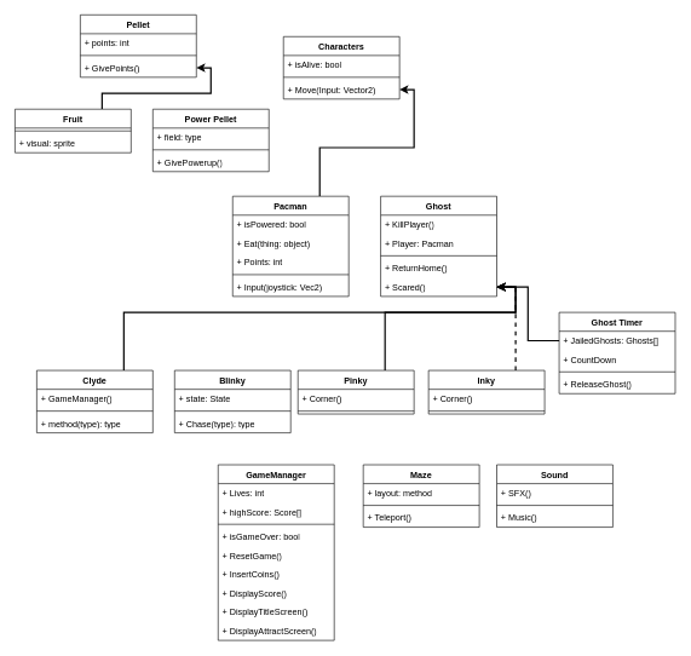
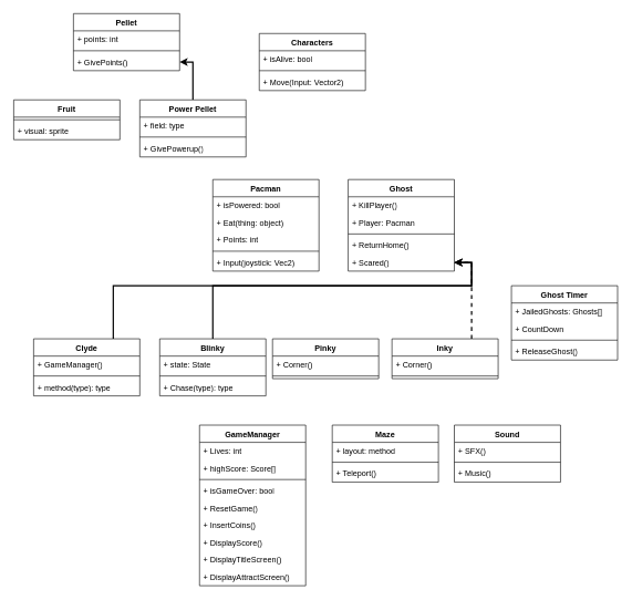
- <mxCell id="59" style="edgeStyle=orthogonalEdgeStyle;rounded=0;orthogonalLoop=1;jettySize=auto;html=1;exitX=0.75;exitY=0;exitDx=0;exitDy=0;entryX=1;entryY=0.5;entryDx=0;entryDy=0;strokeWidth=2;" parent="1" source="60" target="18" edge="1"><mxGeometry relative="1" as="geometry" /></mxCell>
+ <mxCell id="54" style="edgeStyle=orthogonalEdgeStyle;rounded=0;orthogonalLoop=1;jettySize=auto;html=1;exitX=0.5;exitY=0;exitDx=0;exitDy=0;entryX=1;entryY=0.5;entryDx=0;entryDy=0;strokeWidth=2;" parent="1" source="55" target="18" edge="1"><mxGeometry relative="1" as="geometry" /></mxCell>
- <mxCell id="2" style="edgeStyle=orthogonalEdgeStyle;rounded=0;orthogonalLoop=1;jettySize=auto;html=1;exitX=0.75;exitY=0;exitDx=0;exitDy=0;entryX=1;entryY=0.5;entryDx=0;entryDy=0;strokeWidth=2;" parent="1" source="3" target="53" edge="1"><mxGeometry relative="1" as="geometry" /></mxCell>
- <mxCell id="63" style="edgeStyle=orthogonalEdgeStyle;rounded=0;orthogonalLoop=1;jettySize=auto;html=1;exitX=0;exitY=0.5;exitDx=0;exitDy=0;entryX=1;entryY=0.5;entryDx=0;entryDy=0;strokeWidth=2;" parent="1" source="20" target="14" edge="1"><mxGeometry relative="1" as="geometry" /></mxCell>
+ <mxCell id="32" style="edgeStyle=orthogonalEdgeStyle;rounded=0;orthogonalLoop=1;jettySize=auto;html=1;exitX=0.5;exitY=0;exitDx=0;exitDy=0;entryX=1;entryY=0.5;entryDx=0;entryDy=0;strokeWidth=2;" parent="1" source="33" target="14" edge="1"><mxGeometry relative="1" as="geometry"><Array as="points"><mxPoint x="320" y="430" /><mxPoint x="710" y="430" /><mxPoint x="710" y="395" /></Array></mxGeometry></mxCell>
- <mxCell id="46" style="edgeStyle=orthogonalEdgeStyle;rounded=0;orthogonalLoop=1;jettySize=auto;html=1;exitX=0.75;exitY=0;exitDx=0;exitDy=0;entryX=1;entryY=0.5;entryDx=0;entryDy=0;strokeWidth=2;" parent="1" source="47" target="14" edge="1"><mxGeometry relative="1" as="geometry"><Array as="points"><mxPoint x="540" y="430" /><mxPoint x="710" y="430" /><mxPoint x="710" y="369" /></Array></mxGeometry></mxCell>
